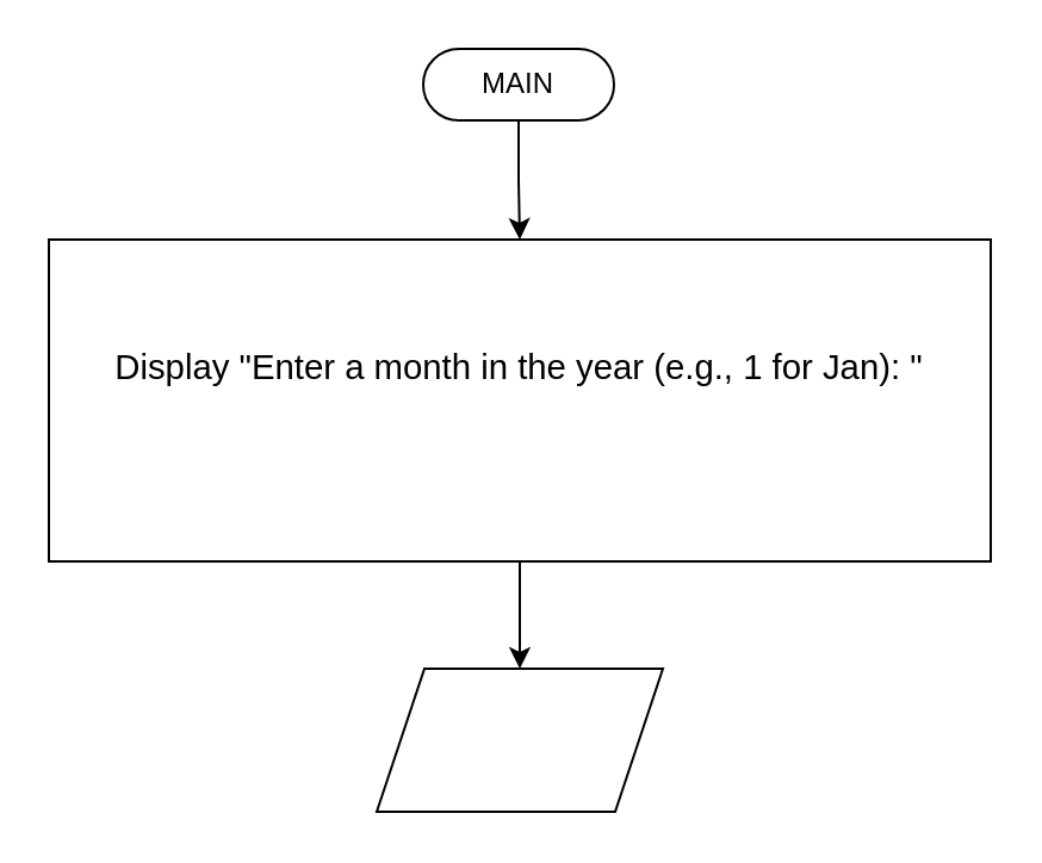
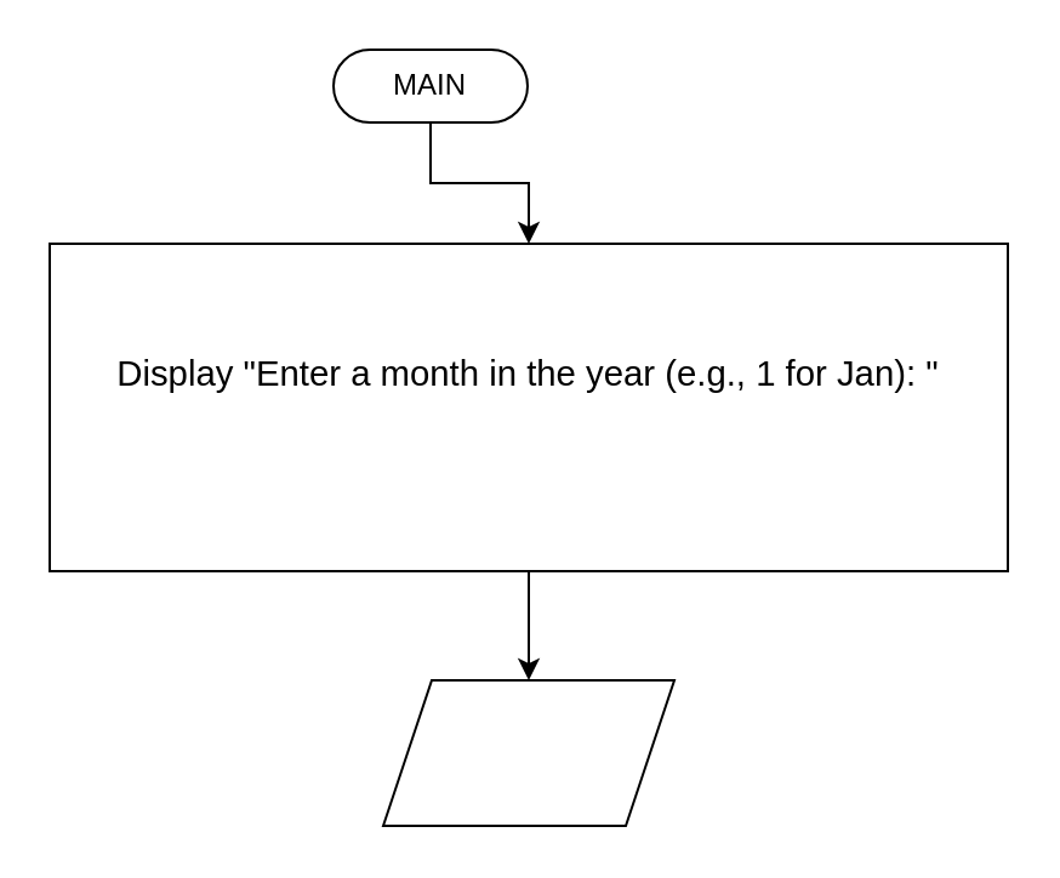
- <mxCell id="3" value="MAIN" style="html=1;dashed=0;whiteSpace=wrap;shape=mxgraph.dfd.start" vertex="1" parent="1"><mxGeometry x="177" y="20" width="80" height="30" as="geometry" /></mxCell>
+ <mxCell id="3" value="MAIN" style="html=1;dashed=0;whiteSpace=wrap;shape=mxgraph.dfd.start" vertex="1" parent="1"><mxGeometry x="137" y="20" width="80" height="30" as="geometry" /></mxCell>
